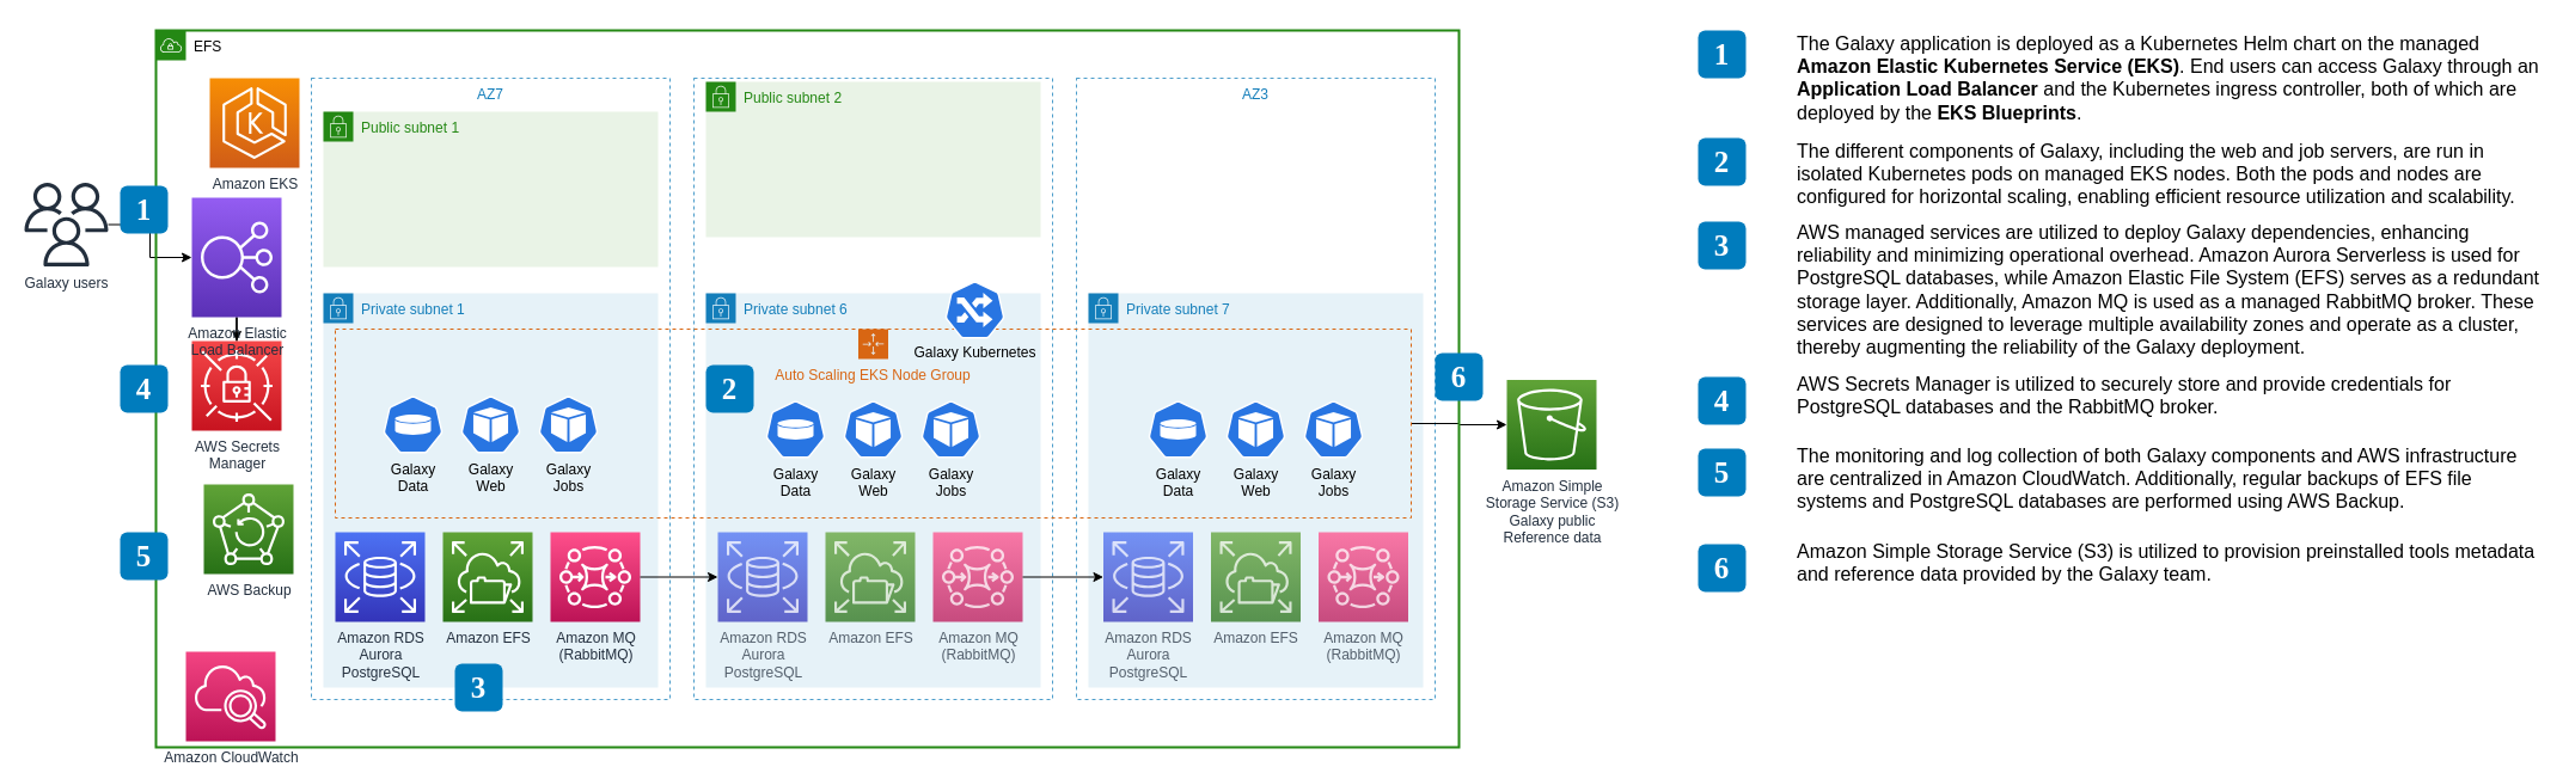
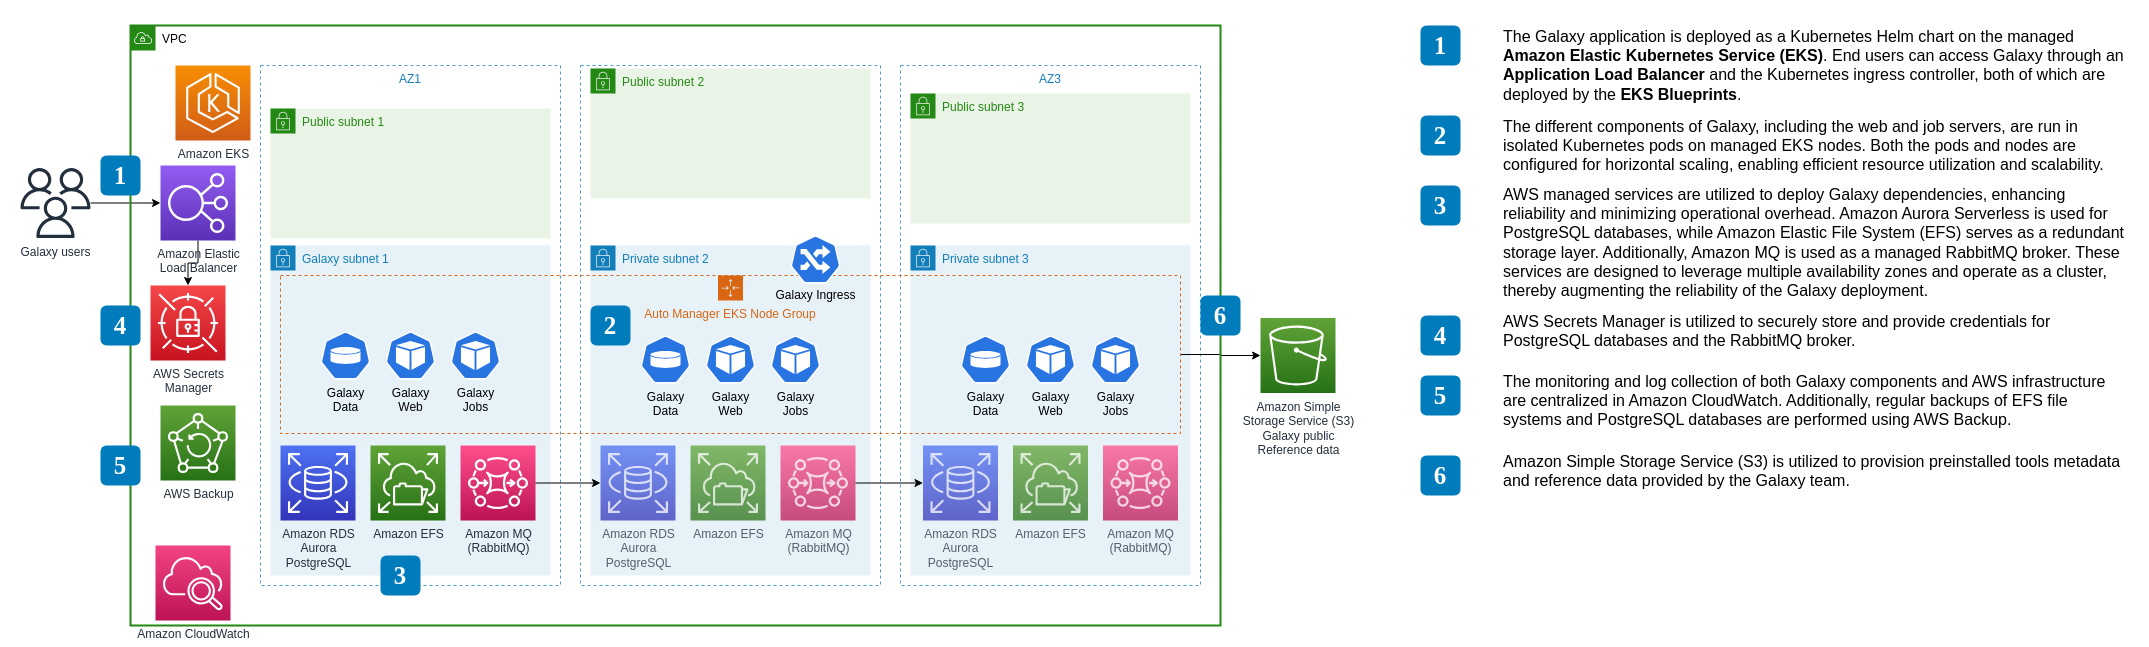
- <mxCell id="36" value="EFS" style="points=[[0,0],[0.25,0],[0.5,0],[0.75,0],[1,0],[1,0.25],[1,0.5],[1,0.75],[1,1],[0.75,1],[0.5,1],[0.25,1],[0,1],[0,0.75],[0,0.5],[0,0.25]];outlineConnect=0;gradientColor=none;html=1;whiteSpace=wrap;fontSize=12;fontStyle=0;container=1;pointerEvents=0;collapsible=0;recursiveResize=0;shape=mxgraph.aws4.group;grIcon=mxgraph.aws4.group_vpc;strokeColor=#248814;fillColor=none;verticalAlign=top;align=left;spacingLeft=30;fontColor=#000000;dashed=0;strokeWidth=2;" parent="1" vertex="1"><mxGeometry x="130" y="25" width="1090" height="600" as="geometry" /></mxCell>
+ <mxCell id="36" value="VPC" style="points=[[0,0],[0.25,0],[0.5,0],[0.75,0],[1,0],[1,0.25],[1,0.5],[1,0.75],[1,1],[0.75,1],[0.5,1],[0.25,1],[0,1],[0,0.75],[0,0.5],[0,0.25]];outlineConnect=0;gradientColor=none;html=1;whiteSpace=wrap;fontSize=12;fontStyle=0;container=1;pointerEvents=0;collapsible=0;recursiveResize=0;shape=mxgraph.aws4.group;grIcon=mxgraph.aws4.group_vpc;strokeColor=#248814;fillColor=none;verticalAlign=top;align=left;spacingLeft=30;fontColor=#000000;dashed=0;strokeWidth=2;" parent="1" vertex="1"><mxGeometry x="130" y="25" width="1090" height="600" as="geometry" /></mxCell>
- <mxCell id="2" value="AZ7" style="fillColor=none;strokeColor=#147EBA;dashed=1;verticalAlign=top;fontStyle=0;fontColor=#147EBA;opacity=75;" parent="1" vertex="1"><mxGeometry x="260" y="65" width="300" height="520" as="geometry" /></mxCell>
+ <mxCell id="2" value="AZ1" style="fillColor=none;strokeColor=#147EBA;dashed=1;verticalAlign=top;fontStyle=0;fontColor=#147EBA;opacity=75;" parent="1" vertex="1"><mxGeometry x="260" y="65" width="300" height="520" as="geometry" /></mxCell>
- <mxCell id="5" value="Public subnet 1" style="points=[[0,0],[0.25,0],[0.5,0],[0.75,0],[1,0],[1,0.25],[1,0.5],[1,0.75],[1,1],[0.75,1],[0.5,1],[0.25,1],[0,1],[0,0.75],[0,0.5],[0,0.25]];outlineConnect=0;gradientColor=none;html=1;whiteSpace=wrap;fontSize=12;fontStyle=0;container=1;pointerEvents=0;collapsible=0;recursiveResize=0;shape=mxgraph.aws4.group;grIcon=mxgraph.aws4.group_security_group;grStroke=0;strokeColor=#248814;fillColor=#E9F3E6;verticalAlign=top;align=left;spacingLeft=30;fontColor=#248814;dashed=0;" parent="1" vertex="1"><mxGeometry x="270" y="93" width="280" height="130" as="geometry" /></mxCell>
+ <mxCell id="5" value="Public subnet 1" style="points=[[0,0],[0.25,0],[0.5,0],[0.75,0],[1,0],[1,0.25],[1,0.5],[1,0.75],[1,1],[0.75,1],[0.5,1],[0.25,1],[0,1],[0,0.75],[0,0.5],[0,0.25]];outlineConnect=0;gradientColor=none;html=1;whiteSpace=wrap;fontSize=12;fontStyle=0;container=1;pointerEvents=0;collapsible=0;recursiveResize=0;shape=mxgraph.aws4.group;grIcon=mxgraph.aws4.group_security_group;grStroke=0;strokeColor=#248814;fillColor=#E9F3E6;verticalAlign=top;align=left;spacingLeft=30;fontColor=#248814;dashed=0;" parent="1" vertex="1"><mxGeometry x="270" y="108" width="280" height="130" as="geometry" /></mxCell>
+ <mxCell id="32" value="Public subnet 3" style="points=[[0,0],[0.25,0],[0.5,0],[0.75,0],[1,0],[1,0.25],[1,0.5],[1,0.75],[1,1],[0.75,1],[0.5,1],[0.25,1],[0,1],[0,0.75],[0,0.5],[0,0.25]];outlineConnect=0;gradientColor=none;html=1;whiteSpace=wrap;fontSize=12;fontStyle=0;container=1;pointerEvents=0;collapsible=0;recursiveResize=0;shape=mxgraph.aws4.group;grIcon=mxgraph.aws4.group_security_group;grStroke=0;strokeColor=#248814;fillColor=#E9F3E6;verticalAlign=top;align=left;spacingLeft=30;fontColor=#248814;dashed=0;" parent="1" vertex="1"><mxGeometry x="910" y="93" width="280" height="130" as="geometry" /></mxCell>
- <mxCell id="14" value="Galaxy users" style="sketch=0;outlineConnect=0;fontColor=#232F3E;gradientColor=none;fillColor=#232F3D;strokeColor=none;dashed=0;verticalLabelPosition=bottom;verticalAlign=top;align=center;html=1;fontSize=12;fontStyle=0;aspect=fixed;pointerEvents=1;shape=mxgraph.aws4.users;" parent="1" vertex="1"><mxGeometry x="20" y="152.5" width="70" height="70" as="geometry" /></mxCell>
+ <mxCell id="14" value="Galaxy users" style="sketch=0;outlineConnect=0;fontColor=#232F3E;gradientColor=none;fillColor=#232F3D;strokeColor=none;dashed=0;verticalLabelPosition=bottom;verticalAlign=top;align=center;html=1;fontSize=12;fontStyle=0;aspect=fixed;pointerEvents=1;shape=mxgraph.aws4.users;" parent="1" vertex="1"><mxGeometry x="20" y="167.5" width="70" height="70" as="geometry" /></mxCell>
- <mxCell id="39" value="&lt;div&gt;Amazon Elastic&lt;/div&gt;&lt;div&gt;Load Balancer&lt;/div&gt;" style="sketch=0;points=[[0,0,0],[0.25,0,0],[0.5,0,0],[0.75,0,0],[1,0,0],[0,1,0],[0.25,1,0],[0.5,1,0],[0.75,1,0],[1,1,0],[0,0.25,0],[0,0.5,0],[0,0.75,0],[1,0.25,0],[1,0.5,0],[1,0.75,0]];outlineConnect=0;fontColor=#232F3E;gradientColor=#945DF2;gradientDirection=north;fillColor=#5A30B5;strokeColor=#ffffff;dashed=0;verticalLabelPosition=bottom;verticalAlign=top;align=center;html=1;fontSize=12;fontStyle=0;aspect=fixed;shape=mxgraph.aws4.resourceIcon;resIcon=mxgraph.aws4.elastic_load_balancing;" parent="36" vertex="1"><mxGeometry x="30" y="140" width="75" height="100" as="geometry" /></mxCell>
+ <mxCell id="39" value="&lt;div&gt;Amazon Elastic&lt;/div&gt;&lt;div&gt;Load Balancer&lt;/div&gt;" style="sketch=0;points=[[0,0,0],[0.25,0,0],[0.5,0,0],[0.75,0,0],[1,0,0],[0,1,0],[0.25,1,0],[0.5,1,0],[0.75,1,0],[1,1,0],[0,0.25,0],[0,0.5,0],[0,0.75,0],[1,0.25,0],[1,0.5,0],[1,0.75,0]];outlineConnect=0;fontColor=#232F3E;gradientColor=#945DF2;gradientDirection=north;fillColor=#5A30B5;strokeColor=#ffffff;dashed=0;verticalLabelPosition=bottom;verticalAlign=top;align=center;html=1;fontSize=12;fontStyle=0;aspect=fixed;shape=mxgraph.aws4.resourceIcon;resIcon=mxgraph.aws4.elastic_load_balancing;" parent="36" vertex="1"><mxGeometry x="30" y="140" width="75" height="75" as="geometry" /></mxCell>
- <mxCell id="7" value="Private subnet 1" style="points=[[0,0],[0.25,0],[0.5,0],[0.75,0],[1,0],[1,0.25],[1,0.5],[1,0.75],[1,1],[0.75,1],[0.5,1],[0.25,1],[0,1],[0,0.75],[0,0.5],[0,0.25]];outlineConnect=0;gradientColor=none;html=1;whiteSpace=wrap;fontSize=12;fontStyle=0;container=1;pointerEvents=0;collapsible=0;recursiveResize=0;shape=mxgraph.aws4.group;grIcon=mxgraph.aws4.group_security_group;grStroke=0;strokeColor=#147EBA;fillColor=#E6F2F8;verticalAlign=top;align=left;spacingLeft=30;fontColor=#147EBA;dashed=0;" parent="1" vertex="1"><mxGeometry x="270" y="245" width="280" height="330" as="geometry" /></mxCell>
+ <mxCell id="7" value="Galaxy subnet 1" style="points=[[0,0],[0.25,0],[0.5,0],[0.75,0],[1,0],[1,0.25],[1,0.5],[1,0.75],[1,1],[0.75,1],[0.5,1],[0.25,1],[0,1],[0,0.75],[0,0.5],[0,0.25]];outlineConnect=0;gradientColor=none;html=1;whiteSpace=wrap;fontSize=12;fontStyle=0;container=1;pointerEvents=0;collapsible=0;recursiveResize=0;shape=mxgraph.aws4.group;grIcon=mxgraph.aws4.group_security_group;grStroke=0;strokeColor=#147EBA;fillColor=#E6F2F8;verticalAlign=top;align=left;spacingLeft=30;fontColor=#147EBA;dashed=0;" parent="1" vertex="1"><mxGeometry x="270" y="245" width="280" height="330" as="geometry" /></mxCell>
- <mxCell id="16" value="Private subnet 6" style="points=[[0,0],[0.25,0],[0.5,0],[0.75,0],[1,0],[1,0.25],[1,0.5],[1,0.75],[1,1],[0.75,1],[0.5,1],[0.25,1],[0,1],[0,0.75],[0,0.5],[0,0.25]];outlineConnect=0;gradientColor=none;html=1;whiteSpace=wrap;fontSize=12;fontStyle=0;container=1;pointerEvents=0;collapsible=0;recursiveResize=0;shape=mxgraph.aws4.group;grIcon=mxgraph.aws4.group_security_group;grStroke=0;strokeColor=#147EBA;fillColor=#E6F2F8;verticalAlign=top;align=left;spacingLeft=30;fontColor=#147EBA;dashed=0;" parent="1" vertex="1"><mxGeometry x="590" y="245" width="280" height="330" as="geometry" /></mxCell>
+ <mxCell id="16" value="Private subnet 2" style="points=[[0,0],[0.25,0],[0.5,0],[0.75,0],[1,0],[1,0.25],[1,0.5],[1,0.75],[1,1],[0.75,1],[0.5,1],[0.25,1],[0,1],[0,0.75],[0,0.5],[0,0.25]];outlineConnect=0;gradientColor=none;html=1;whiteSpace=wrap;fontSize=12;fontStyle=0;container=1;pointerEvents=0;collapsible=0;recursiveResize=0;shape=mxgraph.aws4.group;grIcon=mxgraph.aws4.group_security_group;grStroke=0;strokeColor=#147EBA;fillColor=#E6F2F8;verticalAlign=top;align=left;spacingLeft=30;fontColor=#147EBA;dashed=0;" parent="1" vertex="1"><mxGeometry x="590" y="245" width="280" height="330" as="geometry" /></mxCell>
- <mxCell id="42" value="&lt;br&gt;&lt;br&gt;&lt;br&gt;&lt;br&gt;&lt;br&gt;Galaxy Kubernetes" style="html=1;dashed=0;whitespace=wrap;fillColor=#2875E2;strokeColor=#ffffff;points=[[0.005,0.63,0],[0.1,0.2,0],[0.9,0.2,0],[0.5,0,0],[0.995,0.63,0],[0.72,0.99,0],[0.5,1,0],[0.28,0.99,0]];shape=mxgraph.kubernetes.icon;prIcon=ing" parent="1" vertex="1"><mxGeometry x="790" y="235" width="50" height="48" as="geometry" /></mxCell>
+ <mxCell id="42" value="&lt;br&gt;&lt;br&gt;&lt;br&gt;&lt;br&gt;&lt;br&gt;Galaxy Ingress" style="html=1;dashed=0;whitespace=wrap;fillColor=#2875E2;strokeColor=#ffffff;points=[[0.005,0.63,0],[0.1,0.2,0],[0.9,0.2,0],[0.5,0,0],[0.995,0.63,0],[0.72,0.99,0],[0.5,1,0],[0.28,0.99,0]];shape=mxgraph.kubernetes.icon;prIcon=ing" parent="1" vertex="1"><mxGeometry x="790" y="235" width="50" height="48" as="geometry" /></mxCell>
- <mxCell id="23" value="Private subnet 7" style="points=[[0,0],[0.25,0],[0.5,0],[0.75,0],[1,0],[1,0.25],[1,0.5],[1,0.75],[1,1],[0.75,1],[0.5,1],[0.25,1],[0,1],[0,0.75],[0,0.5],[0,0.25]];outlineConnect=0;gradientColor=none;html=1;whiteSpace=wrap;fontSize=12;fontStyle=0;container=1;pointerEvents=0;collapsible=0;recursiveResize=0;shape=mxgraph.aws4.group;grIcon=mxgraph.aws4.group_security_group;grStroke=0;strokeColor=#147EBA;fillColor=#E6F2F8;verticalAlign=top;align=left;spacingLeft=30;fontColor=#147EBA;dashed=0;" parent="1" vertex="1"><mxGeometry x="910" y="245" width="280" height="330" as="geometry" /></mxCell>
+ <mxCell id="23" value="Private subnet 3" style="points=[[0,0],[0.25,0],[0.5,0],[0.75,0],[1,0],[1,0.25],[1,0.5],[1,0.75],[1,1],[0.75,1],[0.5,1],[0.25,1],[0,1],[0,0.75],[0,0.5],[0,0.25]];outlineConnect=0;gradientColor=none;html=1;whiteSpace=wrap;fontSize=12;fontStyle=0;container=1;pointerEvents=0;collapsible=0;recursiveResize=0;shape=mxgraph.aws4.group;grIcon=mxgraph.aws4.group_security_group;grStroke=0;strokeColor=#147EBA;fillColor=#E6F2F8;verticalAlign=top;align=left;spacingLeft=30;fontColor=#147EBA;dashed=0;" parent="1" vertex="1"><mxGeometry x="910" y="245" width="280" height="330" as="geometry" /></mxCell>
- <mxCell id="31" value="Auto Scaling EKS Node Group" style="points=[[0,0],[0.25,0],[0.5,0],[0.75,0],[1,0],[1,0.25],[1,0.5],[1,0.75],[1,1],[0.75,1],[0.5,1],[0.25,1],[0,1],[0,0.75],[0,0.5],[0,0.25]];outlineConnect=0;gradientColor=none;html=1;whiteSpace=wrap;fontSize=12;fontStyle=0;container=1;pointerEvents=0;collapsible=0;recursiveResize=0;shape=mxgraph.aws4.groupCenter;grIcon=mxgraph.aws4.group_auto_scaling_group;grStroke=1;strokeColor=#D86613;fillColor=none;verticalAlign=top;align=center;fontColor=#D86613;dashed=1;spacingTop=25;" parent="1" vertex="1"><mxGeometry x="280" y="275" width="900" height="158" as="geometry" /></mxCell>
+ <mxCell id="31" value="Auto Manager EKS Node Group" style="points=[[0,0],[0.25,0],[0.5,0],[0.75,0],[1,0],[1,0.25],[1,0.5],[1,0.75],[1,1],[0.75,1],[0.5,1],[0.25,1],[0,1],[0,0.75],[0,0.5],[0,0.25]];outlineConnect=0;gradientColor=none;html=1;whiteSpace=wrap;fontSize=12;fontStyle=0;container=1;pointerEvents=0;collapsible=0;recursiveResize=0;shape=mxgraph.aws4.groupCenter;grIcon=mxgraph.aws4.group_auto_scaling_group;grStroke=1;strokeColor=#D86613;fillColor=none;verticalAlign=top;align=center;fontColor=#D86613;dashed=1;spacingTop=25;" parent="1" vertex="1"><mxGeometry x="280" y="275" width="900" height="158" as="geometry" /></mxCell>
- <mxCell id="37" value="AWS Secrets&lt;br&gt;Manager" style="sketch=0;points=[[0,0,0],[0.25,0,0],[0.5,0,0],[0.75,0,0],[1,0,0],[0,1,0],[0.25,1,0],[0.5,1,0],[0.75,1,0],[1,1,0],[0,0.25,0],[0,0.5,0],[0,0.75,0],[1,0.25,0],[1,0.5,0],[1,0.75,0]];outlineConnect=0;fontColor=#232F3E;gradientColor=#F54749;gradientDirection=north;fillColor=#C7131F;strokeColor=#ffffff;dashed=0;verticalLabelPosition=bottom;verticalAlign=top;align=center;html=1;fontSize=12;fontStyle=0;aspect=fixed;shape=mxgraph.aws4.resourceIcon;resIcon=mxgraph.aws4.secrets_manager;" parent="36" vertex="1"><mxGeometry x="30" y="260" width="75" height="75" as="geometry" /></mxCell>
+ <mxCell id="37" value="AWS Secrets&lt;br&gt;Manager" style="sketch=0;points=[[0,0,0],[0.25,0,0],[0.5,0,0],[0.75,0,0],[1,0,0],[0,1,0],[0.25,1,0],[0.5,1,0],[0.75,1,0],[1,1,0],[0,0.25,0],[0,0.5,0],[0,0.75,0],[1,0.25,0],[1,0.5,0],[1,0.75,0]];outlineConnect=0;fontColor=#232F3E;gradientColor=#F54749;gradientDirection=north;fillColor=#C7131F;strokeColor=#ffffff;dashed=0;verticalLabelPosition=bottom;verticalAlign=top;align=center;html=1;fontSize=12;fontStyle=0;aspect=fixed;shape=mxgraph.aws4.resourceIcon;resIcon=mxgraph.aws4.secrets_manager;" parent="36" vertex="1"><mxGeometry x="20" y="260" width="75" height="75" as="geometry" /></mxCell>
- <mxCell id="38" value="AWS Backup" style="sketch=0;points=[[0,0,0],[0.25,0,0],[0.5,0,0],[0.75,0,0],[1,0,0],[0,1,0],[0.25,1,0],[0.5,1,0],[0.75,1,0],[1,1,0],[0,0.25,0],[0,0.5,0],[0,0.75,0],[1,0.25,0],[1,0.5,0],[1,0.75,0]];outlineConnect=0;fontColor=#232F3E;gradientColor=#60A337;gradientDirection=north;fillColor=#277116;strokeColor=#ffffff;dashed=0;verticalLabelPosition=bottom;verticalAlign=top;align=center;html=1;fontSize=12;fontStyle=0;aspect=fixed;shape=mxgraph.aws4.resourceIcon;resIcon=mxgraph.aws4.backup;" parent="36" vertex="1"><mxGeometry x="40" y="380" width="75" height="75" as="geometry" /></mxCell>
+ <mxCell id="38" value="AWS Backup" style="sketch=0;points=[[0,0,0],[0.25,0,0],[0.5,0,0],[0.75,0,0],[1,0,0],[0,1,0],[0.25,1,0],[0.5,1,0],[0.75,1,0],[1,1,0],[0,0.25,0],[0,0.5,0],[0,0.75,0],[1,0.25,0],[1,0.5,0],[1,0.75,0]];outlineConnect=0;fontColor=#232F3E;gradientColor=#60A337;gradientDirection=north;fillColor=#277116;strokeColor=#ffffff;dashed=0;verticalLabelPosition=bottom;verticalAlign=top;align=center;html=1;fontSize=12;fontStyle=0;aspect=fixed;shape=mxgraph.aws4.resourceIcon;resIcon=mxgraph.aws4.backup;" parent="36" vertex="1"><mxGeometry x="30" y="380" width="75" height="75" as="geometry" /></mxCell>
